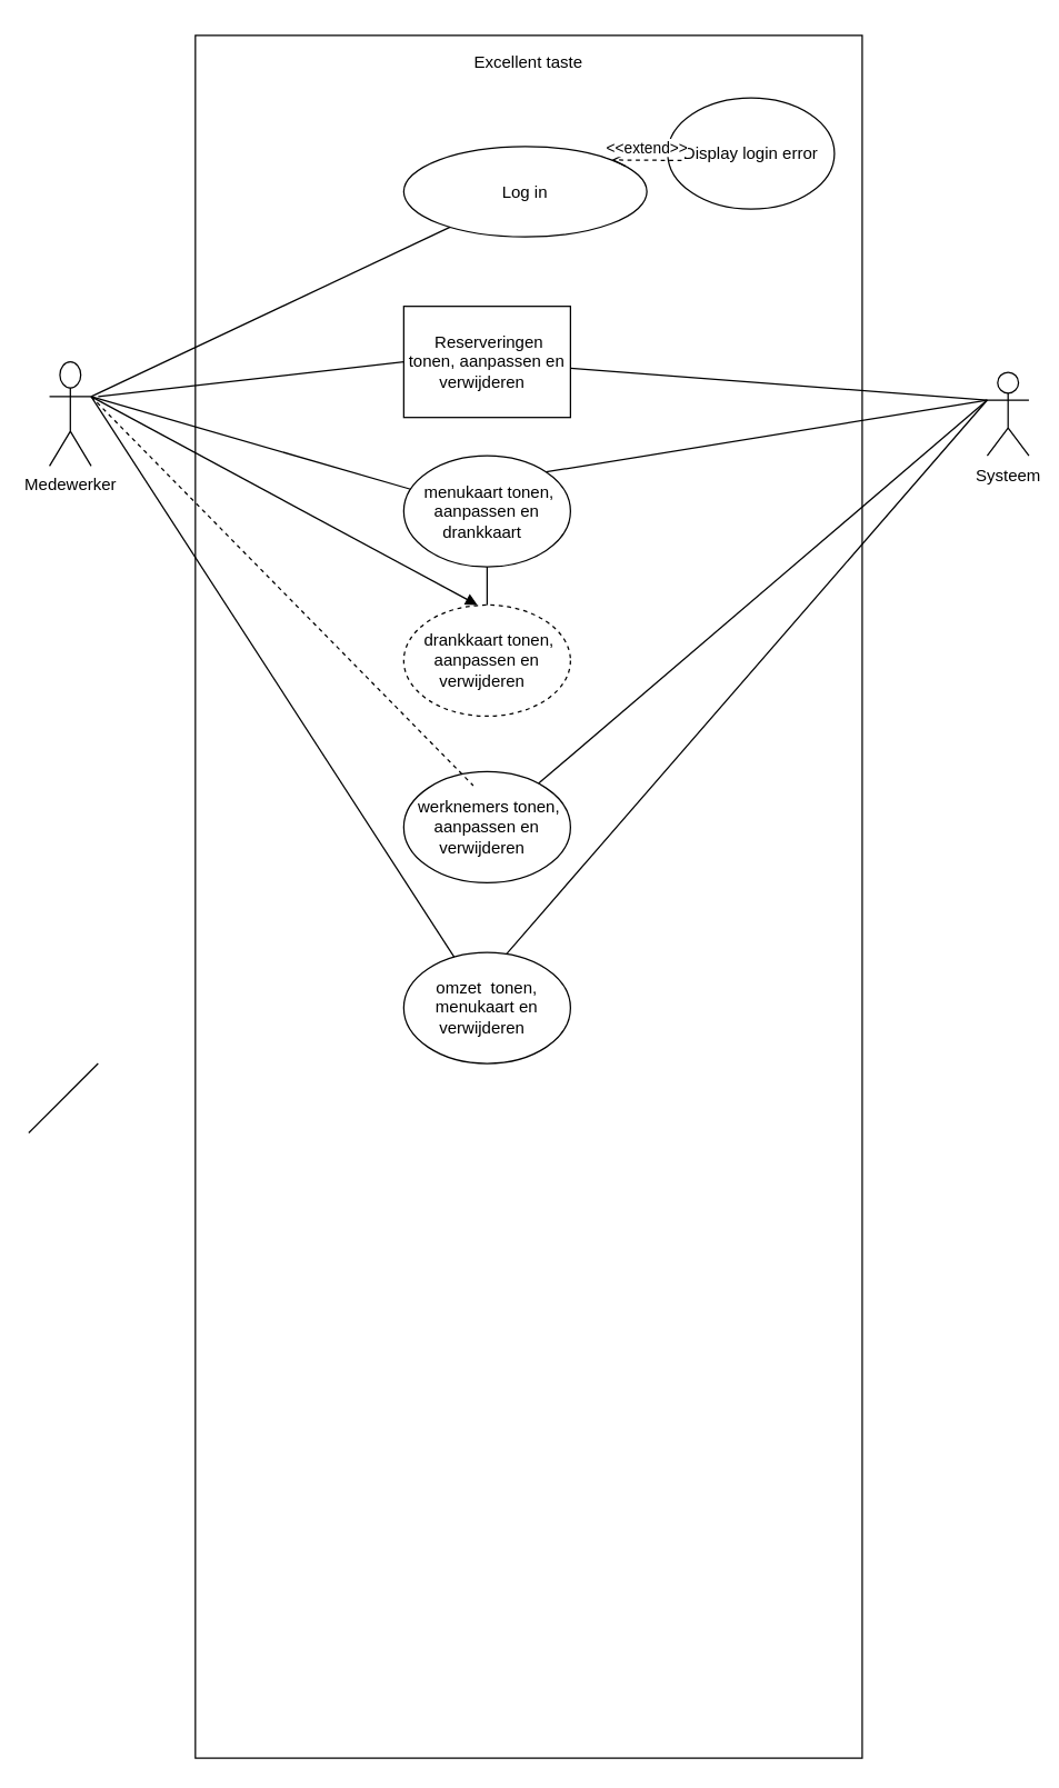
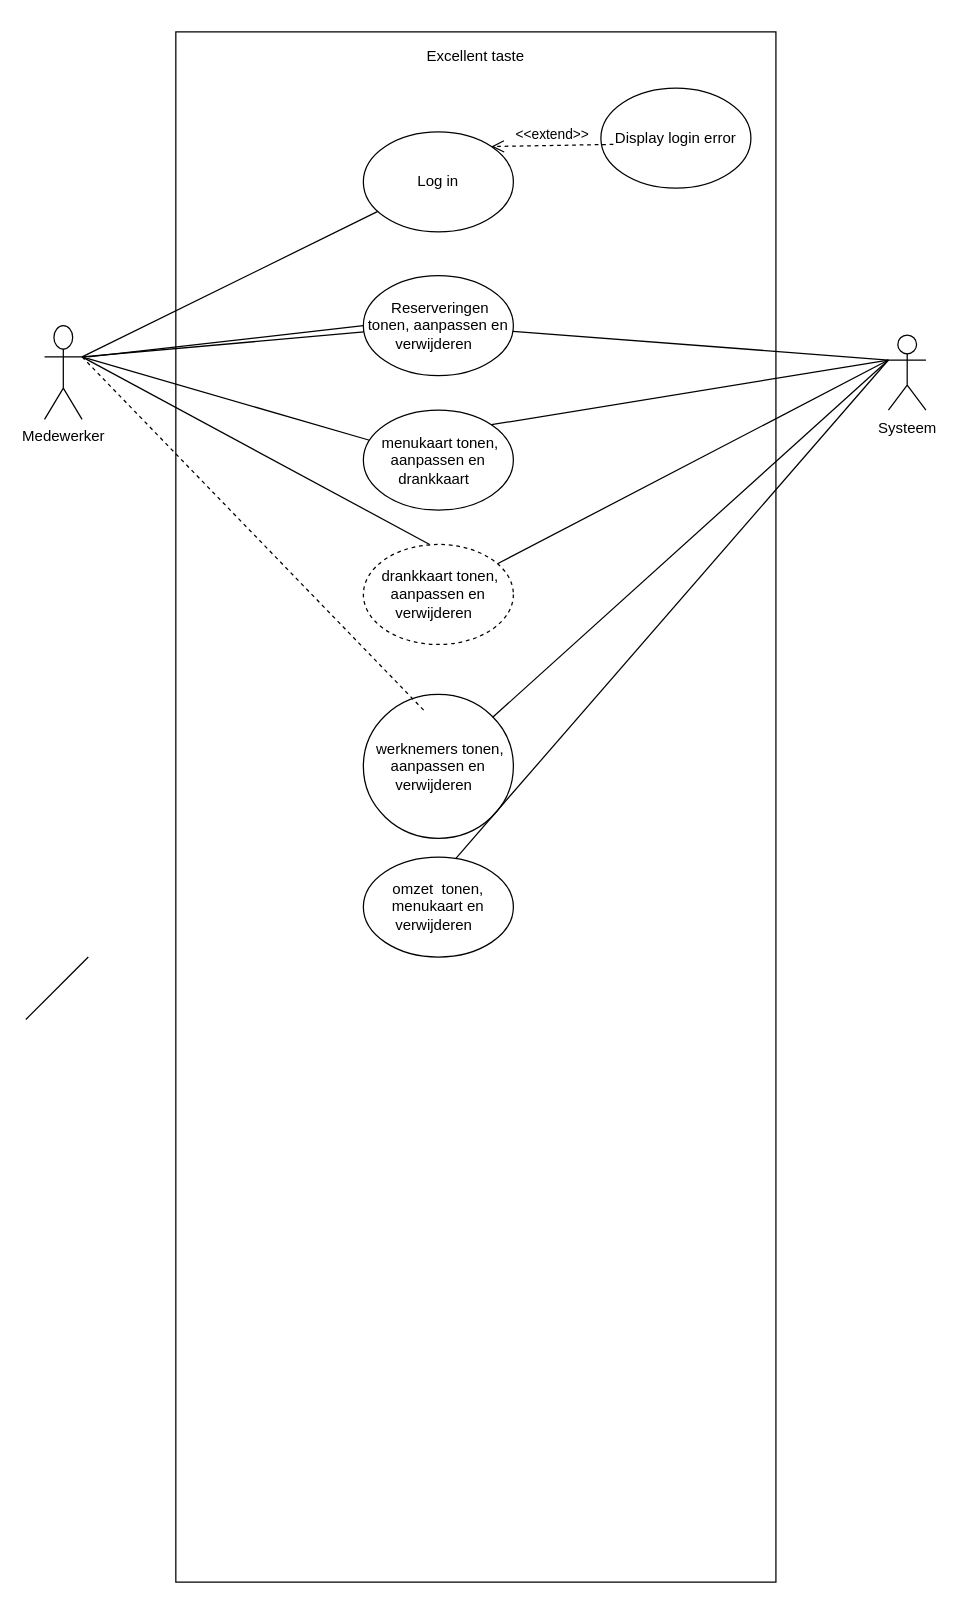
- <mxCell id="6" value="Log in" style="ellipse;whiteSpace=wrap;html=1;" vertex="1" parent="1"><mxGeometry x="290" y="105" width="175" height="65" as="geometry" /></mxCell>
+ <mxCell id="6" value="Log in" style="ellipse;whiteSpace=wrap;html=1;" vertex="1" parent="1"><mxGeometry x="290" y="105" width="120" height="80" as="geometry" /></mxCell>
- <mxCell id="7" value="&amp;nbsp;Reserveringen tonen, aanpassen en verwijderen&amp;nbsp;&amp;nbsp;" style="whiteSpace=wrap;html=1;rounded=0;" vertex="1" parent="1"><mxGeometry x="290" y="220" width="120" height="80" as="geometry" /></mxCell>
+ <mxCell id="7" value="&amp;nbsp;Reserveringen tonen, aanpassen en verwijderen&amp;nbsp;&amp;nbsp;" style="ellipse;whiteSpace=wrap;html=1;" vertex="1" parent="1"><mxGeometry x="290" y="220" width="120" height="80" as="geometry" /></mxCell>
- <mxCell id="23" value="" style="endArrow=none;html=1;" edge="1" parent="1" source="13" target="12"><mxGeometry width="50" height="50" relative="1" as="geometry"><mxPoint x="402.426" y="349.216" as="sourcePoint" /><mxPoint x="720" y="297.5" as="targetPoint" /></mxGeometry></mxCell>
+ <mxCell id="23" value="" style="endArrow=none;html=1;entryX=0;entryY=0.333;entryDx=0;entryDy=0;entryPerimeter=0;" edge="1" parent="1" source="13" target="5"><mxGeometry width="50" height="50" relative="1" as="geometry"><mxPoint x="402.426" y="349.216" as="sourcePoint" /><mxPoint x="720" y="297.5" as="targetPoint" /></mxGeometry></mxCell>
- <mxCell id="18" value="" style="endArrow=block;html=1;exitX=1;exitY=0.333;exitDx=0;exitDy=0;exitPerimeter=0;entryX=0.442;entryY=0;entryDx=0;entryDy=0;entryPerimeter=0;" edge="1" parent="1" source="4" target="13"><mxGeometry width="50" height="50" relative="1" as="geometry"><mxPoint x="75" y="295" as="sourcePoint" /><mxPoint x="304.911" y="361.65" as="targetPoint" /></mxGeometry></mxCell>
+ <mxCell id="18" value="" style="endArrow=none;html=1;exitX=1;exitY=0.333;exitDx=0;exitDy=0;exitPerimeter=0;entryX=0.442;entryY=0;entryDx=0;entryDy=0;entryPerimeter=0;" edge="1" parent="1" source="4" target="13"><mxGeometry width="50" height="50" relative="1" as="geometry"><mxPoint x="75" y="295" as="sourcePoint" /><mxPoint x="304.911" y="361.65" as="targetPoint" /></mxGeometry></mxCell>
- <mxCell id="20" value="" style="endArrow=none;html=1;exitX=1;exitY=0.333;exitDx=0;exitDy=0;exitPerimeter=0;" edge="1" parent="1" source="4" target="15"><mxGeometry width="50" height="50" relative="1" as="geometry"><mxPoint x="70" y="295" as="sourcePoint" /><mxPoint x="350.04" y="575" as="targetPoint" /></mxGeometry></mxCell>
+ <mxCell id="20" value="" style="endArrow=none;html=1;exitX=1;exitY=0.333;exitDx=0;exitDy=0;exitPerimeter=0;" edge="1" parent="1" source="4" target="7"><mxGeometry width="50" height="50" relative="1" as="geometry"><mxPoint x="70" y="295" as="sourcePoint" /><mxPoint x="350.04" y="575" as="targetPoint" /></mxGeometry></mxCell>
- <mxCell id="14" value="&amp;nbsp;werknemers tonen, aanpassen en verwijderen&amp;nbsp;&amp;nbsp;" style="ellipse;whiteSpace=wrap;html=1;" vertex="1" parent="1"><mxGeometry x="290" y="555" width="120" height="80" as="geometry" /></mxCell>
+ <mxCell id="14" value="&amp;nbsp;werknemers tonen, aanpassen en verwijderen&amp;nbsp;&amp;nbsp;" style="ellipse;whiteSpace=wrap;html=1;" vertex="1" parent="1"><mxGeometry x="290" y="555" width="120" height="115" as="geometry" /></mxCell>
